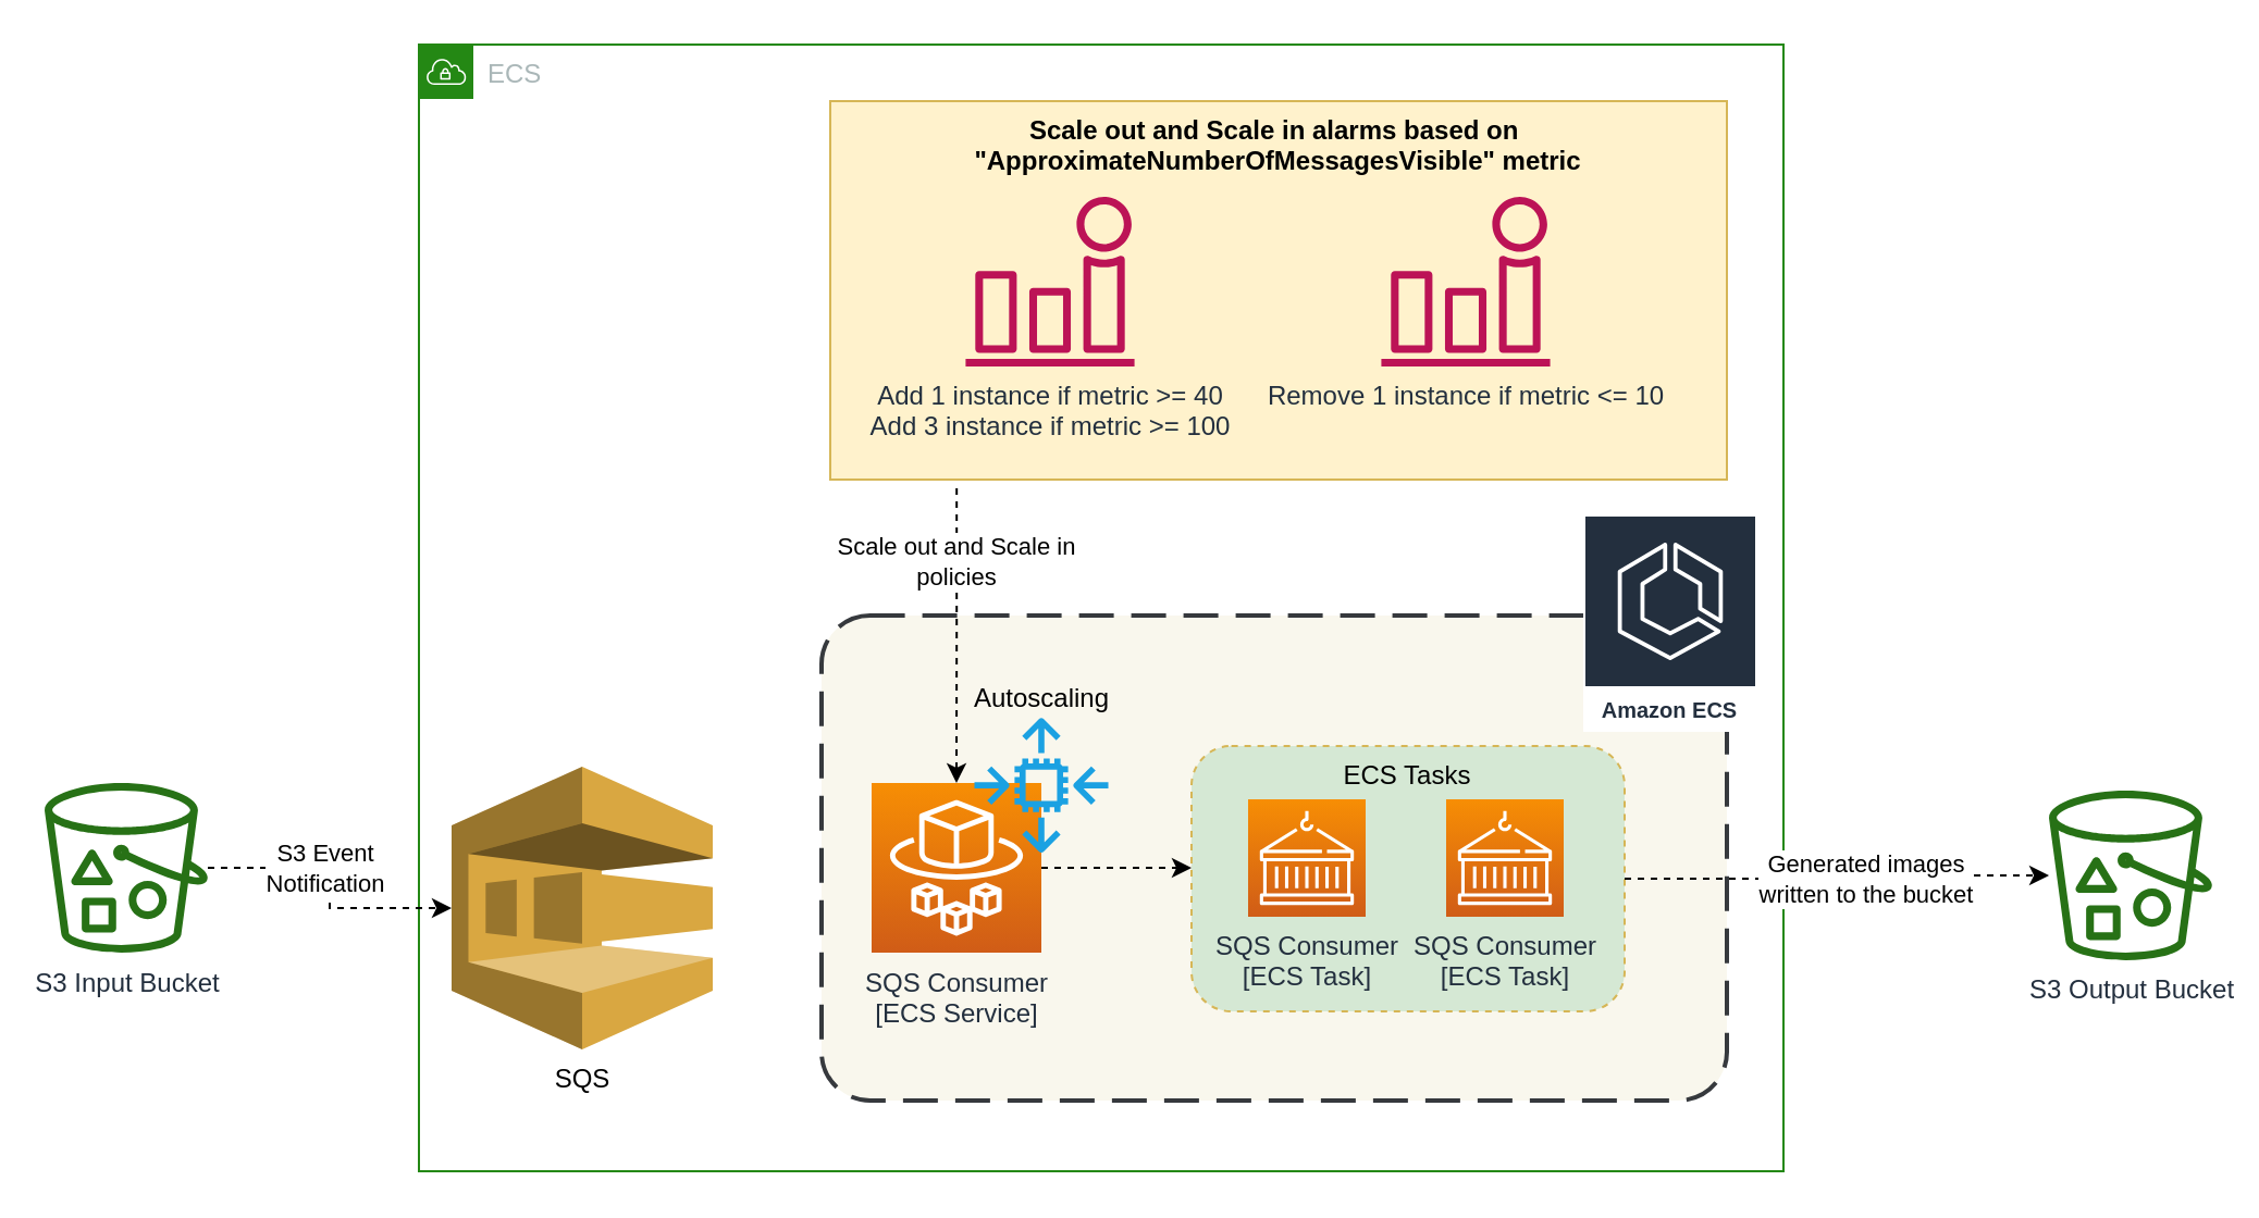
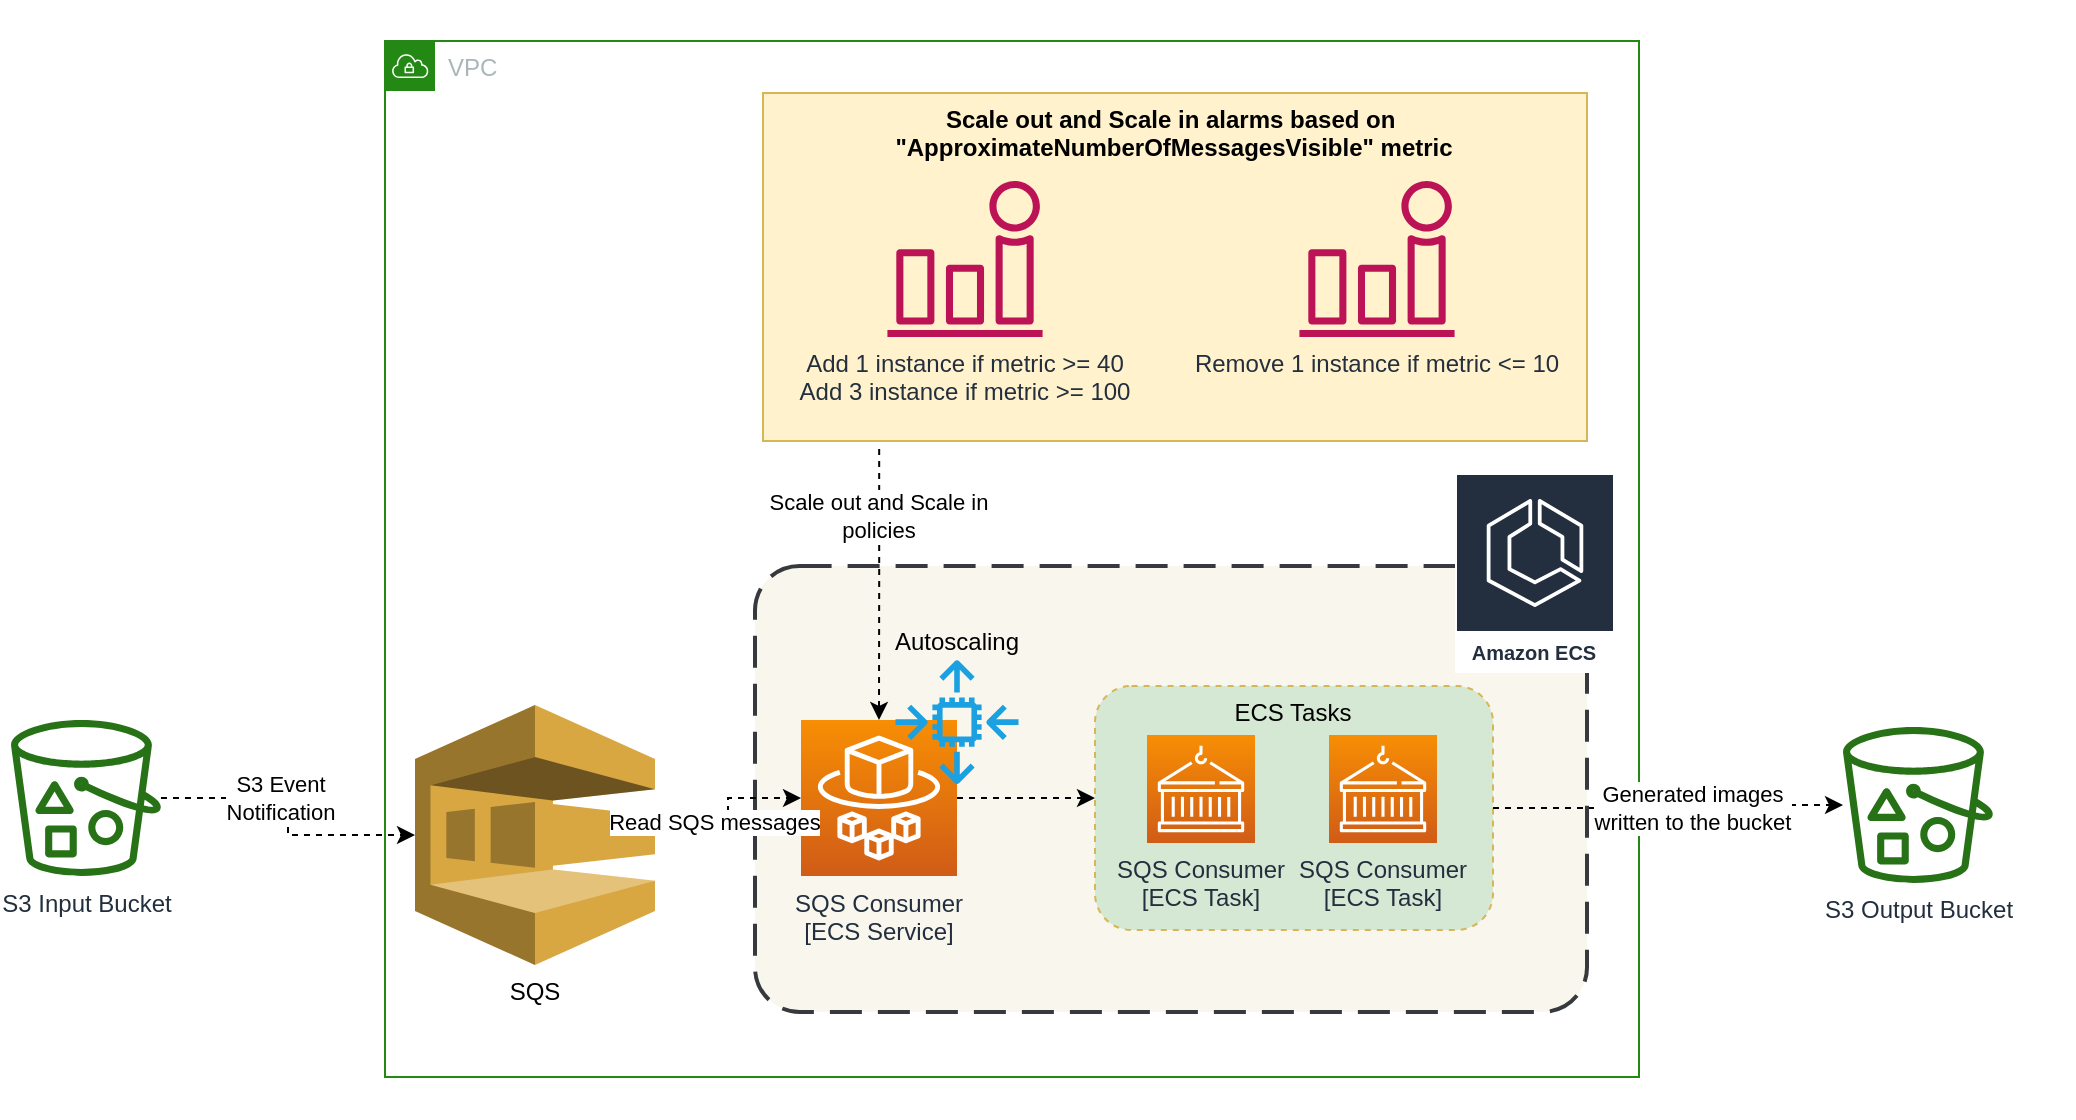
- <mxCell id="2" value="ECS" style="points=[[0,0],[0.25,0],[0.5,0],[0.75,0],[1,0],[1,0.25],[1,0.5],[1,0.75],[1,1],[0.75,1],[0.5,1],[0.25,1],[0,1],[0,0.75],[0,0.5],[0,0.25]];outlineConnect=0;gradientColor=none;html=1;whiteSpace=wrap;fontSize=12;fontStyle=0;shape=mxgraph.aws4.group;grIcon=mxgraph.aws4.group_vpc;strokeColor=#248814;fillColor=none;verticalAlign=top;align=left;spacingLeft=30;fontColor=#AAB7B8;dashed=0;" vertex="1" parent="1"><mxGeometry x="192" y="20" width="627" height="518" as="geometry" /></mxCell>
+ <mxCell id="2" value="VPC" style="points=[[0,0],[0.25,0],[0.5,0],[0.75,0],[1,0],[1,0.25],[1,0.5],[1,0.75],[1,1],[0.75,1],[0.5,1],[0.25,1],[0,1],[0,0.75],[0,0.5],[0,0.25]];outlineConnect=0;gradientColor=none;html=1;whiteSpace=wrap;fontSize=12;fontStyle=0;shape=mxgraph.aws4.group;grIcon=mxgraph.aws4.group_vpc;strokeColor=#248814;fillColor=none;verticalAlign=top;align=left;spacingLeft=30;fontColor=#AAB7B8;dashed=0;" vertex="1" parent="1"><mxGeometry x="192" y="20" width="627" height="518" as="geometry" /></mxCell>
- <mxCell id="11" value="Remove 1 instance if metric &amp;lt;= 10" style="outlineConnect=0;fontColor=#232F3E;gradientColor=none;fillColor=#BC1356;strokeColor=none;dashed=0;verticalLabelPosition=bottom;verticalAlign=top;align=center;html=1;fontSize=12;fontStyle=0;aspect=fixed;pointerEvents=1;shape=mxgraph.aws4.alarm;" vertex="1" parent="8"><mxGeometry x="253" y="44" width="78" height="78" as="geometry" /></mxCell>
+ <mxCell id="11" value="Remove 1 instance if metric &amp;lt;= 10" style="outlineConnect=0;fontColor=#232F3E;gradientColor=none;fillColor=#BC1356;strokeColor=none;dashed=0;verticalLabelPosition=bottom;verticalAlign=top;align=center;html=1;fontSize=12;fontStyle=0;aspect=fixed;pointerEvents=1;shape=mxgraph.aws4.alarm;" vertex="1" parent="8"><mxGeometry x="268" y="44" width="78" height="78" as="geometry" /></mxCell>
- <mxCell id="6" value="S3 Input Bucket" style="outlineConnect=0;fontColor=#232F3E;gradientColor=none;fillColor=#277116;strokeColor=none;dashed=0;verticalLabelPosition=bottom;verticalAlign=top;align=center;html=1;fontSize=12;fontStyle=0;aspect=fixed;pointerEvents=1;shape=mxgraph.aws4.bucket_with_objects;" vertex="1" parent="1"><mxGeometry x="20" y="359.5" width="75" height="78" as="geometry" /></mxCell>
+ <mxCell id="6" value="S3 Input Bucket" style="outlineConnect=0;fontColor=#232F3E;gradientColor=none;fillColor=#277116;strokeColor=none;dashed=0;verticalLabelPosition=bottom;verticalAlign=top;align=center;html=1;fontSize=12;fontStyle=0;aspect=fixed;pointerEvents=1;shape=mxgraph.aws4.bucket_with_objects;" vertex="1" parent="1"><mxGeometry x="5" y="359.5" width="75" height="78" as="geometry" /></mxCell>
+ <mxCell id="22" value="Read SQS messages" style="edgeStyle=orthogonalEdgeStyle;rounded=0;orthogonalLoop=1;jettySize=auto;html=1;dashed=1;" edge="1" parent="1" source="3" target="16"><mxGeometry x="-0.047" y="8" relative="1" as="geometry"><mxPoint x="1" y="1" as="offset" /></mxGeometry></mxCell>
- <mxCell id="7" value="S3 Output Bucket" style="outlineConnect=0;fontColor=#232F3E;gradientColor=none;fillColor=#277116;strokeColor=none;dashed=0;verticalLabelPosition=bottom;verticalAlign=top;align=center;html=1;fontSize=12;fontStyle=0;aspect=fixed;pointerEvents=1;shape=mxgraph.aws4.bucket_with_objects;" vertex="1" parent="1"><mxGeometry x="941" y="363" width="75" height="78" as="geometry" /></mxCell>
+ <mxCell id="7" value="S3 Output Bucket" style="outlineConnect=0;fontColor=#232F3E;gradientColor=none;fillColor=#277116;strokeColor=none;dashed=0;verticalLabelPosition=bottom;verticalAlign=top;align=center;html=1;fontSize=12;fontStyle=0;aspect=fixed;pointerEvents=1;shape=mxgraph.aws4.bucket_with_objects;" vertex="1" parent="1"><mxGeometry x="921" y="363" width="75" height="78" as="geometry" /></mxCell>
